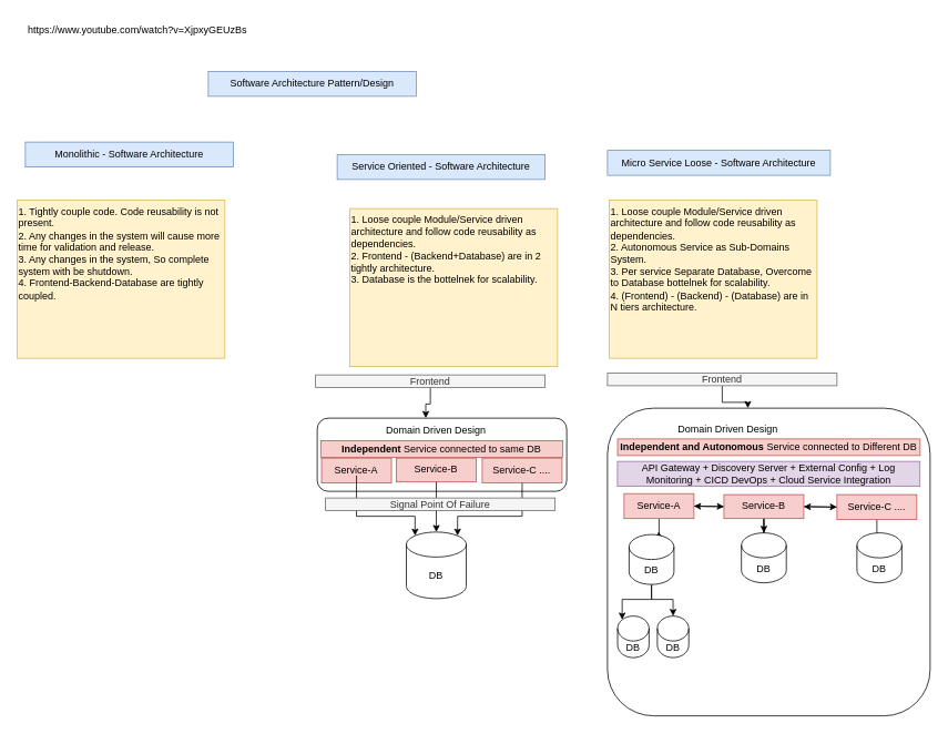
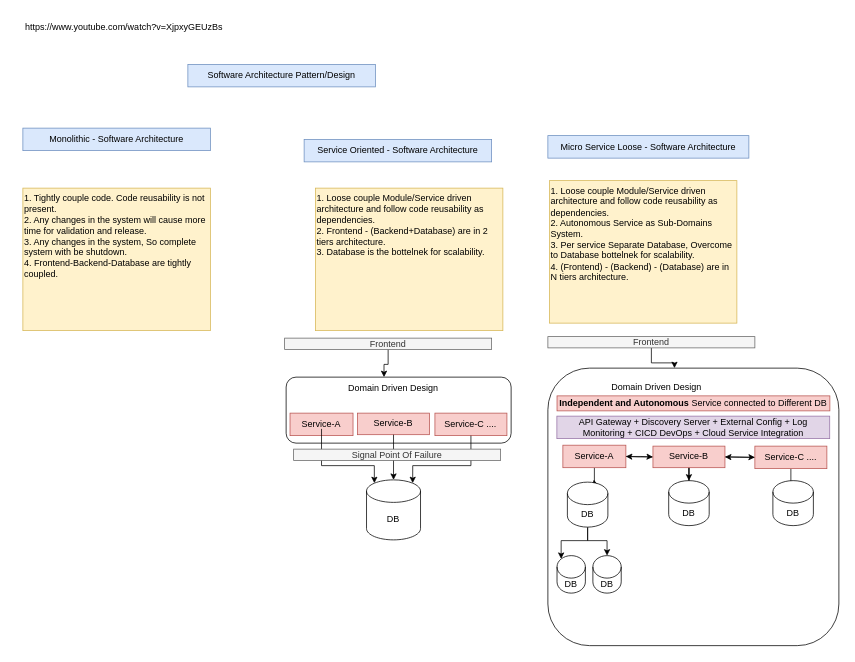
- <mxCell id="6" value="1. Loose couple Module/Service driven architecture and follow code reusability as dependencies.&amp;nbsp;&lt;br&gt;2. Frontend - (Backend+Database) are in 2 tightly architecture.&lt;br&gt;3. Database is the bottelnek for scalability." style="text;html=1;strokeColor=#d6b656;fillColor=#fff2cc;align=left;verticalAlign=top;whiteSpace=wrap;rounded=0;" vertex="1" parent="1"><mxGeometry x="420" y="250" width="250" height="190" as="geometry" /></mxCell>
+ <mxCell id="6" value="1. Loose couple Module/Service driven architecture and follow code reusability as dependencies.&amp;nbsp;&lt;br&gt;2. Frontend - (Backend+Database) are in 2 tiers architecture.&lt;br&gt;3. Database is the bottelnek for scalability." style="text;html=1;strokeColor=#d6b656;fillColor=#fff2cc;align=left;verticalAlign=top;whiteSpace=wrap;rounded=0;" vertex="1" parent="1"><mxGeometry x="420" y="250" width="250" height="190" as="geometry" /></mxCell>
- <mxCell id="5" value="1. Tightly couple code. Code reusability is not present.&amp;nbsp;&lt;br&gt;2. Any changes in the system will cause more time for validation and release.&lt;br&gt;3. Any changes in the system, So complete system with be shutdown.&lt;br&gt;4. Frontend-Backend-Database are tightly coupled." style="text;html=1;strokeColor=#d6b656;fillColor=#fff2cc;align=left;verticalAlign=top;whiteSpace=wrap;rounded=0;" vertex="1" parent="1"><mxGeometry x="20" y="240" width="250" height="190" as="geometry" /></mxCell>
+ <mxCell id="5" value="1. Tightly couple code. Code reusability is not present.&amp;nbsp;&lt;br&gt;2. Any changes in the system will cause more time for validation and release.&lt;br&gt;3. Any changes in the system, So complete system with be shutdown.&lt;br&gt;4. Frontend-Backend-Database are tightly coupled." style="text;html=1;strokeColor=#d6b656;fillColor=#fff2cc;align=left;verticalAlign=top;whiteSpace=wrap;rounded=0;" vertex="1" parent="1"><mxGeometry x="30" y="250" width="250" height="190" as="geometry" /></mxCell>
- <mxCell id="20" value="&lt;b&gt;Independent&lt;/b&gt; Service connected to same DB" style="text;html=1;strokeColor=#b85450;fillColor=#f8cecc;align=center;verticalAlign=middle;whiteSpace=wrap;rounded=0;" vertex="1" parent="7"><mxGeometry x="6.2" y="79" width="290.8" height="20" as="geometry" /></mxCell>
